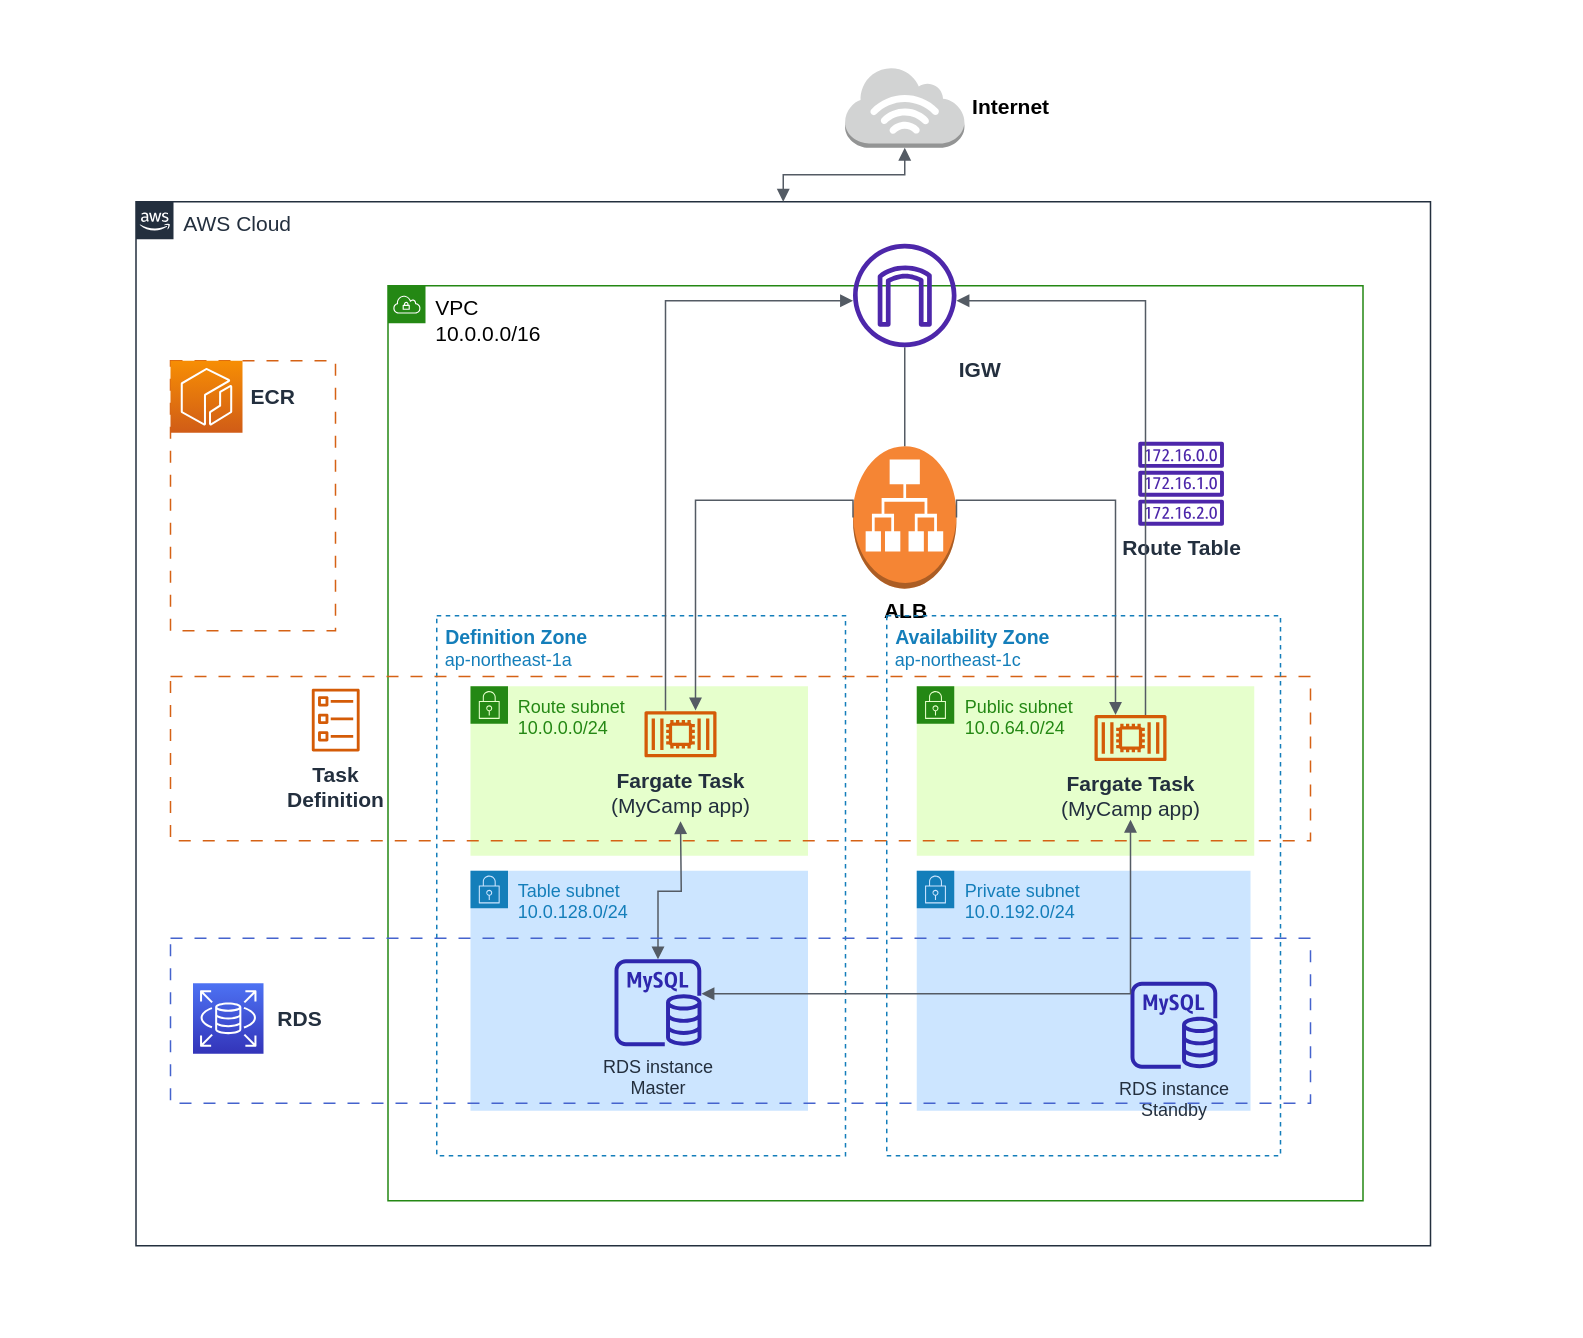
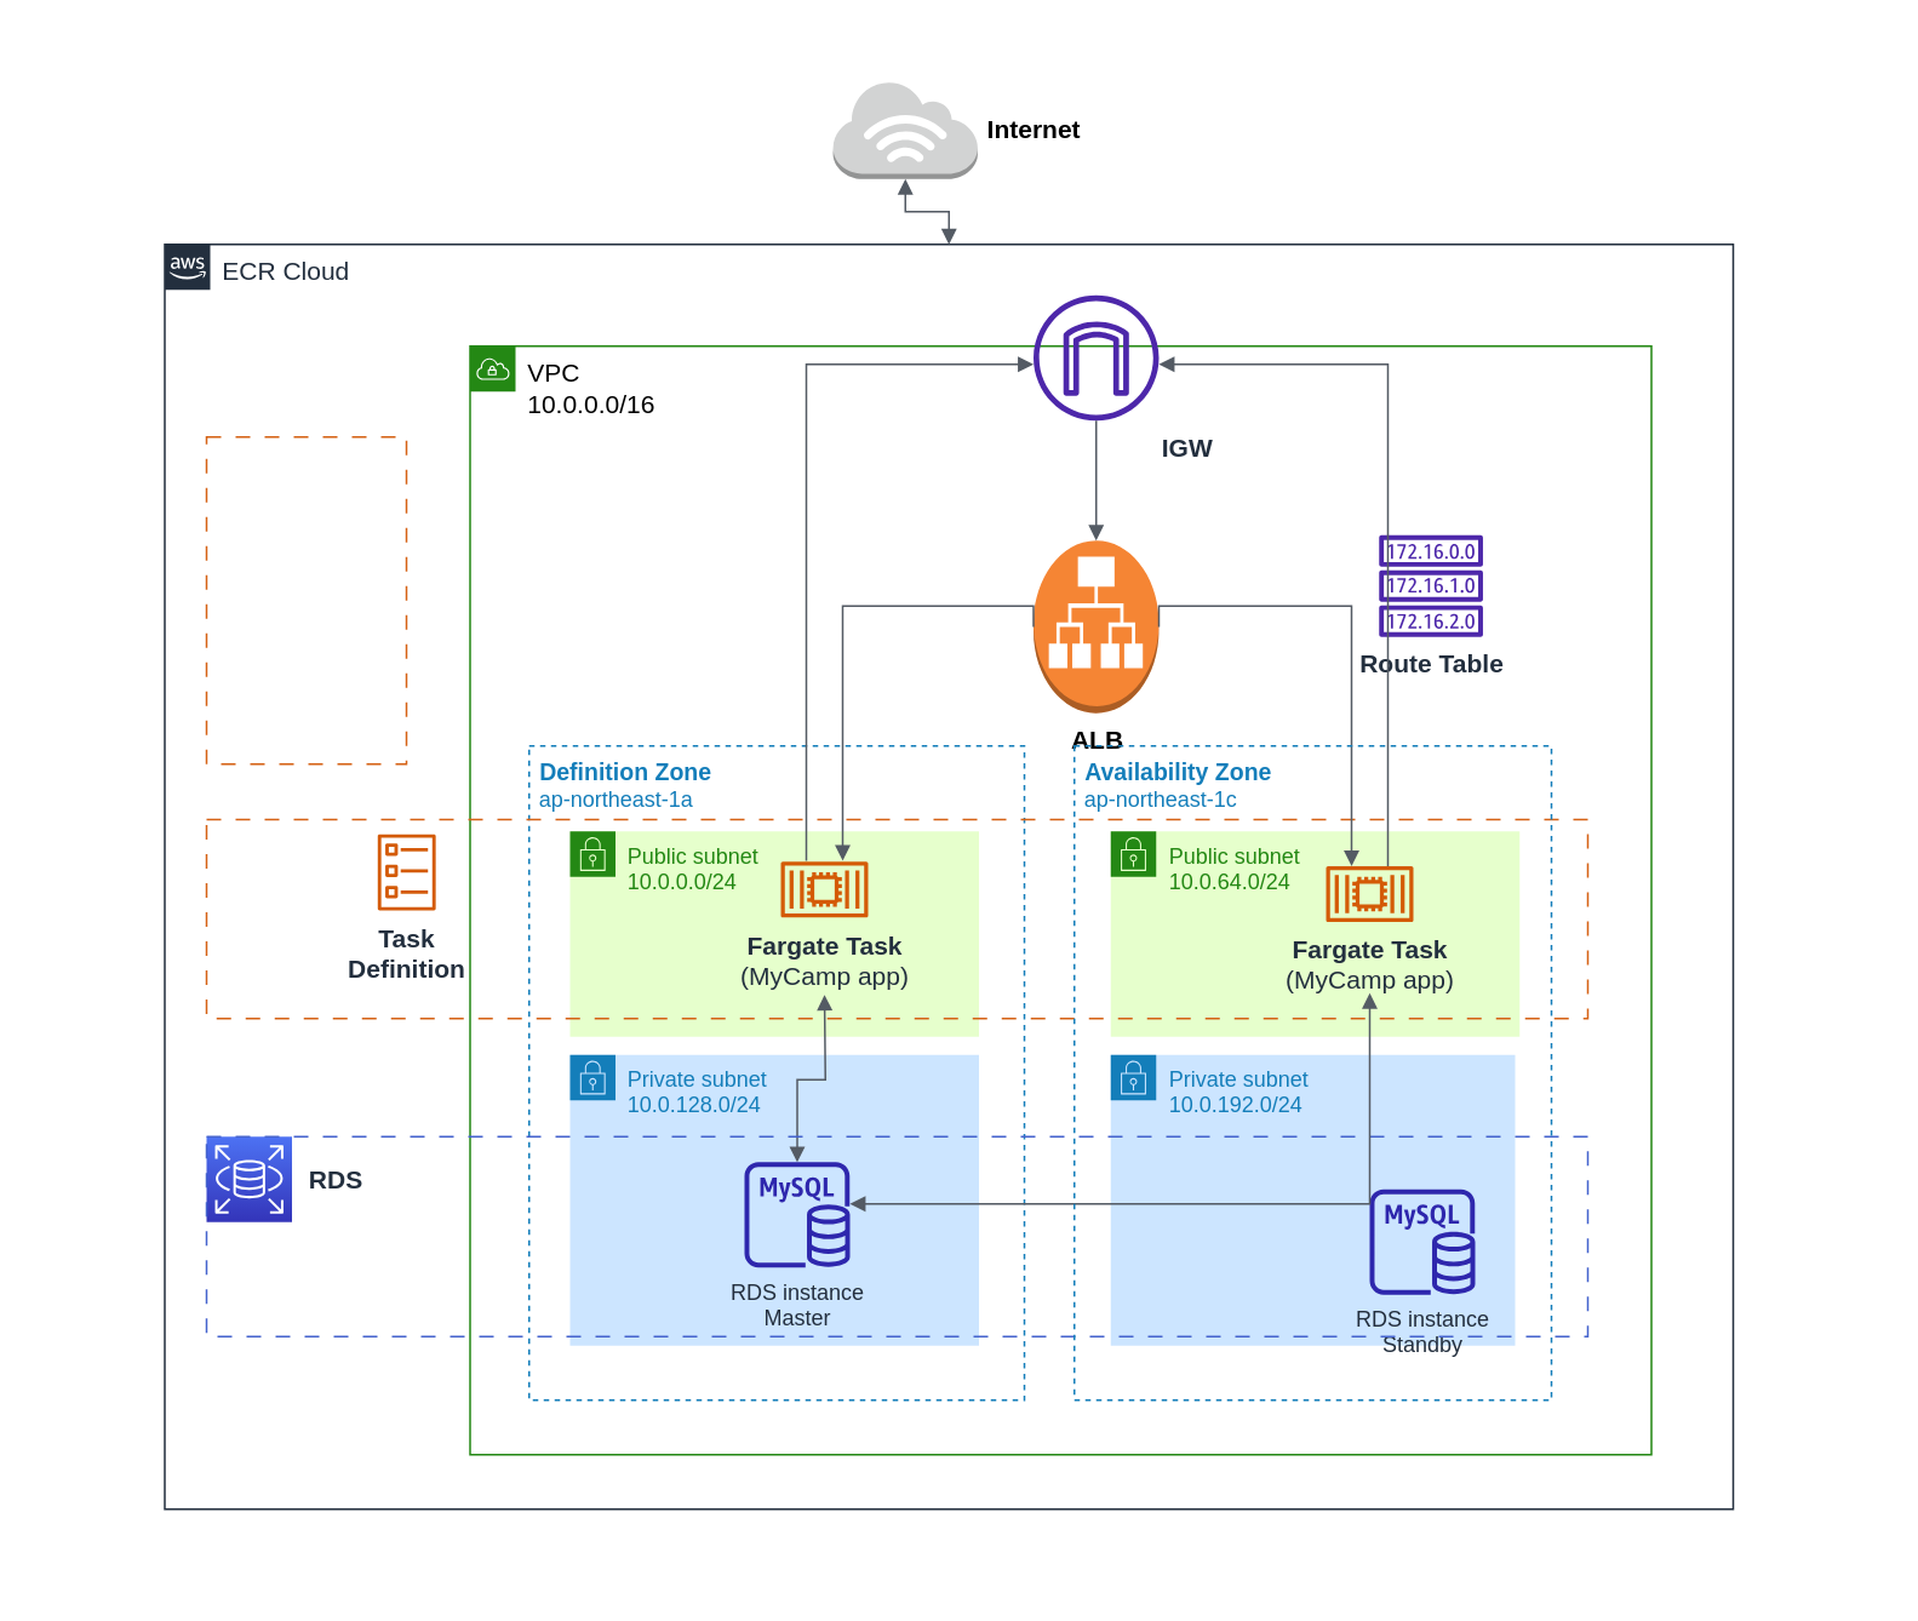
- <mxCell id="4" value="&lt;font style=&quot;font-size: 14px;&quot;&gt;&lt;b&gt;&amp;nbsp;Internet&lt;/b&gt;&lt;/font&gt;" style="outlineConnect=0;dashed=0;verticalLabelPosition=middle;verticalAlign=middle;align=left;html=1;shape=mxgraph.aws3.internet_3;fillColor=#D2D3D3;gradientColor=none;labelPosition=right;" parent="1" vertex="1"><mxGeometry x="562.75" y="44" width="79.5" height="54" as="geometry" /></mxCell>
+ <mxCell id="4" value="&lt;font style=&quot;font-size: 14px;&quot;&gt;&lt;b&gt;&amp;nbsp;Internet&lt;/b&gt;&lt;/font&gt;" style="outlineConnect=0;dashed=0;verticalLabelPosition=middle;verticalAlign=middle;align=left;html=1;shape=mxgraph.aws3.internet_3;fillColor=#D2D3D3;gradientColor=none;labelPosition=right;" parent="1" vertex="1"><mxGeometry x="457.75" y="44" width="79.5" height="54" as="geometry" /></mxCell>
- <mxCell id="3" value="&lt;font style=&quot;font-size: 14px;&quot;&gt;AWS Cloud&lt;/font&gt;" style="points=[[0,0],[0.25,0],[0.5,0],[0.75,0],[1,0],[1,0.25],[1,0.5],[1,0.75],[1,1],[0.75,1],[0.5,1],[0.25,1],[0,1],[0,0.75],[0,0.5],[0,0.25]];outlineConnect=0;gradientColor=none;html=1;whiteSpace=wrap;fontSize=12;fontStyle=0;container=0;pointerEvents=0;collapsible=0;recursiveResize=0;shape=mxgraph.aws4.group;grIcon=mxgraph.aws4.group_aws_cloud_alt;strokeColor=#232F3E;fillColor=none;verticalAlign=top;align=left;spacingLeft=30;fontColor=#232F3E;dashed=0;" parent="1" vertex="1"><mxGeometry x="90" y="134" width="863" height="696" as="geometry" /></mxCell>
+ <mxCell id="3" value="&lt;font style=&quot;font-size: 14px;&quot;&gt;ECR Cloud&lt;/font&gt;" style="points=[[0,0],[0.25,0],[0.5,0],[0.75,0],[1,0],[1,0.25],[1,0.5],[1,0.75],[1,1],[0.75,1],[0.5,1],[0.25,1],[0,1],[0,0.75],[0,0.5],[0,0.25]];outlineConnect=0;gradientColor=none;html=1;whiteSpace=wrap;fontSize=12;fontStyle=0;container=0;pointerEvents=0;collapsible=0;recursiveResize=0;shape=mxgraph.aws4.group;grIcon=mxgraph.aws4.group_aws_cloud_alt;strokeColor=#232F3E;fillColor=none;verticalAlign=top;align=left;spacingLeft=30;fontColor=#232F3E;dashed=0;" parent="1" vertex="1"><mxGeometry x="90" y="134" width="863" height="696" as="geometry" /></mxCell>
- <mxCell id="33" value="&amp;nbsp;ECR" style="sketch=0;points=[[0,0,0],[0.25,0,0],[0.5,0,0],[0.75,0,0],[1,0,0],[0,1,0],[0.25,1,0],[0.5,1,0],[0.75,1,0],[1,1,0],[0,0.25,0],[0,0.5,0],[0,0.75,0],[1,0.25,0],[1,0.5,0],[1,0.75,0]];outlineConnect=0;fontColor=#232F3E;gradientColor=#F78E04;gradientDirection=north;fillColor=#D05C17;strokeColor=#ffffff;dashed=0;verticalLabelPosition=middle;verticalAlign=middle;align=left;html=1;fontSize=14;fontStyle=1;aspect=fixed;shape=mxgraph.aws4.resourceIcon;resIcon=mxgraph.aws4.ecr;labelPosition=right;container=0;" parent="31" vertex="1"><mxGeometry width="48" height="48" as="geometry" /></mxCell>
- <mxCell id="25" value="" style="edgeStyle=orthogonalEdgeStyle;html=1;endArrow=none;elbow=vertical;startArrow=none;endFill=1;strokeColor=#545B64;rounded=0;" parent="1" source="10" target="9" edge="1"><mxGeometry width="100" relative="1" as="geometry"><mxPoint x="503" y="410" as="sourcePoint" /><mxPoint x="603" y="410" as="targetPoint" /><Array as="points" /></mxGeometry></mxCell>
+ <mxCell id="25" value="" style="edgeStyle=orthogonalEdgeStyle;html=1;endArrow=block;elbow=vertical;startArrow=none;endFill=1;strokeColor=#545B64;rounded=0;" parent="1" source="10" target="9" edge="1"><mxGeometry width="100" relative="1" as="geometry"><mxPoint x="503" y="410" as="sourcePoint" /><mxPoint x="603" y="410" as="targetPoint" /><Array as="points" /></mxGeometry></mxCell>
- <mxCell id="6" value="Route subnet&lt;br&gt;10.0.0.0/24" style="points=[[0,0],[0.25,0],[0.5,0],[0.75,0],[1,0],[1,0.25],[1,0.5],[1,0.75],[1,1],[0.75,1],[0.5,1],[0.25,1],[0,1],[0,0.75],[0,0.5],[0,0.25]];outlineConnect=0;gradientColor=none;html=1;whiteSpace=wrap;fontSize=12;fontStyle=0;container=1;pointerEvents=0;collapsible=0;recursiveResize=0;shape=mxgraph.aws4.group;grIcon=mxgraph.aws4.group_security_group;grStroke=0;strokeColor=#248814;fillColor=#E6FFCC;verticalAlign=top;align=left;spacingLeft=30;fontColor=#248814;dashed=0;" parent="1" vertex="1"><mxGeometry x="313" y="457" width="225" height="113" as="geometry" /></mxCell>
+ <mxCell id="6" value="Public subnet&lt;br&gt;10.0.0.0/24" style="points=[[0,0],[0.25,0],[0.5,0],[0.75,0],[1,0],[1,0.25],[1,0.5],[1,0.75],[1,1],[0.75,1],[0.5,1],[0.25,1],[0,1],[0,0.75],[0,0.5],[0,0.25]];outlineConnect=0;gradientColor=none;html=1;whiteSpace=wrap;fontSize=12;fontStyle=0;container=1;pointerEvents=0;collapsible=0;recursiveResize=0;shape=mxgraph.aws4.group;grIcon=mxgraph.aws4.group_security_group;grStroke=0;strokeColor=#248814;fillColor=#E6FFCC;verticalAlign=top;align=left;spacingLeft=30;fontColor=#248814;dashed=0;" parent="1" vertex="1"><mxGeometry x="313" y="457" width="225" height="113" as="geometry" /></mxCell>
- <mxCell id="14" value="Table subnet&lt;br&gt;10.0.128.0/24" style="points=[[0,0],[0.25,0],[0.5,0],[0.75,0],[1,0],[1,0.25],[1,0.5],[1,0.75],[1,1],[0.75,1],[0.5,1],[0.25,1],[0,1],[0,0.75],[0,0.5],[0,0.25]];outlineConnect=0;gradientColor=none;html=1;whiteSpace=wrap;fontSize=12;fontStyle=0;container=1;pointerEvents=0;collapsible=0;recursiveResize=0;shape=mxgraph.aws4.group;grIcon=mxgraph.aws4.group_security_group;grStroke=0;strokeColor=#147EBA;fillColor=#CCE5FF;verticalAlign=top;align=left;spacingLeft=30;fontColor=#147EBA;dashed=0;" parent="1" vertex="1"><mxGeometry x="313" y="580" width="225" height="160" as="geometry" /></mxCell>
+ <mxCell id="14" value="Private subnet&lt;br&gt;10.0.128.0/24" style="points=[[0,0],[0.25,0],[0.5,0],[0.75,0],[1,0],[1,0.25],[1,0.5],[1,0.75],[1,1],[0.75,1],[0.5,1],[0.25,1],[0,1],[0,0.75],[0,0.5],[0,0.25]];outlineConnect=0;gradientColor=none;html=1;whiteSpace=wrap;fontSize=12;fontStyle=0;container=1;pointerEvents=0;collapsible=0;recursiveResize=0;shape=mxgraph.aws4.group;grIcon=mxgraph.aws4.group_security_group;grStroke=0;strokeColor=#147EBA;fillColor=#CCE5FF;verticalAlign=top;align=left;spacingLeft=30;fontColor=#147EBA;dashed=0;" parent="1" vertex="1"><mxGeometry x="313" y="580" width="225" height="160" as="geometry" /></mxCell>
- <mxCell id="12" value="RDS&lt;br&gt;" style="sketch=0;points=[[0,0,0],[0.25,0,0],[0.5,0,0],[0.75,0,0],[1,0,0],[0,1,0],[0.25,1,0],[0.5,1,0],[0.75,1,0],[1,1,0],[0,0.25,0],[0,0.5,0],[0,0.75,0],[1,0.25,0],[1,0.5,0],[1,0.75,0]];outlineConnect=0;fontColor=#232F3E;gradientColor=#4D72F3;gradientDirection=north;fillColor=#3334B9;strokeColor=#ffffff;dashed=0;verticalLabelPosition=middle;verticalAlign=middle;align=center;html=1;fontSize=14;fontStyle=1;aspect=fixed;shape=mxgraph.aws4.resourceIcon;resIcon=mxgraph.aws4.rds;labelPosition=right;" parent="1" vertex="1"><mxGeometry x="128" y="655" width="47" height="47" as="geometry" /></mxCell>
+ <mxCell id="12" value="RDS&lt;br&gt;" style="sketch=0;points=[[0,0,0],[0.25,0,0],[0.5,0,0],[0.75,0,0],[1,0,0],[0,1,0],[0.25,1,0],[0.5,1,0],[0.75,1,0],[1,1,0],[0,0.25,0],[0,0.5,0],[0,0.75,0],[1,0.25,0],[1,0.5,0],[1,0.75,0]];outlineConnect=0;fontColor=#232F3E;gradientColor=#4D72F3;gradientDirection=north;fillColor=#3334B9;strokeColor=#ffffff;dashed=0;verticalLabelPosition=middle;verticalAlign=middle;align=center;html=1;fontSize=14;fontStyle=1;aspect=fixed;shape=mxgraph.aws4.resourceIcon;resIcon=mxgraph.aws4.rds;labelPosition=right;" parent="1" vertex="1"><mxGeometry x="113" y="625" width="47" height="47" as="geometry" /></mxCell>
